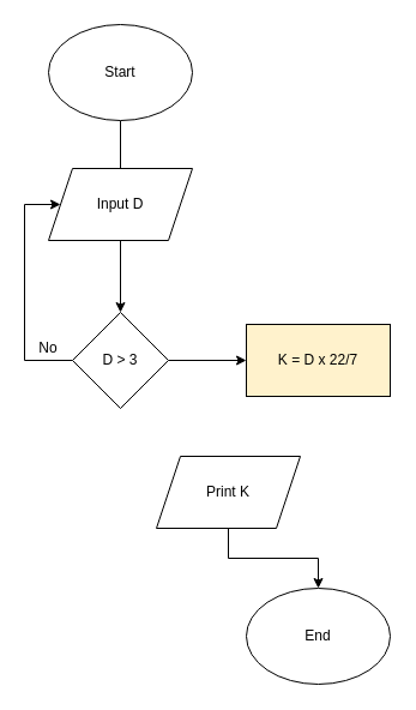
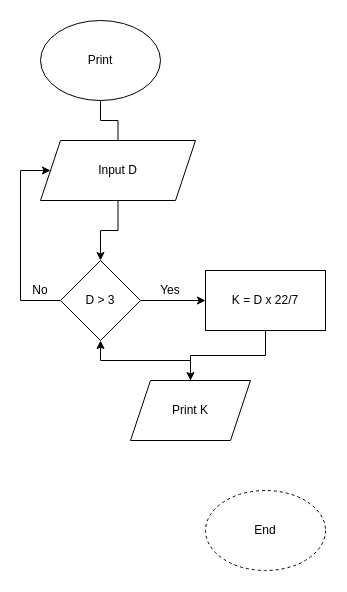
- <mxCell id="3" value="Start" style="ellipse;whiteSpace=wrap;html=1;" parent="1" vertex="1"><mxGeometry x="40" y="20" width="120" height="80" as="geometry" /></mxCell>
+ <mxCell id="3" value="Print" style="ellipse;whiteSpace=wrap;html=1;" parent="1" vertex="1"><mxGeometry x="40" y="20" width="120" height="80" as="geometry" /></mxCell>
- <mxCell id="12" value="Input D" style="shape=parallelogram;perimeter=parallelogramPerimeter;whiteSpace=wrap;html=1;fixedSize=1;" parent="1" vertex="1"><mxGeometry x="40" y="140" width="120" height="60" as="geometry" /></mxCell>
+ <mxCell id="12" value="Input D" style="shape=parallelogram;perimeter=parallelogramPerimeter;whiteSpace=wrap;html=1;fixedSize=1;" parent="1" vertex="1"><mxGeometry x="40" y="140" width="155" height="60" as="geometry" /></mxCell>
+ <mxCell id="10" value="Yes" style="text;html=1;strokeColor=none;fillColor=none;align=center;verticalAlign=middle;whiteSpace=wrap;rounded=0;" parent="1" vertex="1"><mxGeometry x="150" y="280" width="40" height="20" as="geometry" /></mxCell>
- <mxCell id="8" value="K = D x 22/7" style="rounded=0;whiteSpace=wrap;html=1;fillColor=#fff2cc;" parent="1" vertex="1"><mxGeometry x="205" y="270" width="120" height="60" as="geometry" /></mxCell>
+ <mxCell id="8" value="K = D x 22/7" style="rounded=0;whiteSpace=wrap;html=1;" parent="1" vertex="1"><mxGeometry x="205" y="270" width="120" height="60" as="geometry" /></mxCell>
+ <mxCell id="7" style="edgeStyle=orthogonalEdgeStyle;rounded=0;orthogonalLoop=1;jettySize=auto;html=1;entryX=0.5;entryY=0;entryDx=0;entryDy=0;" parent="1" source="8" target="14" edge="1"><mxGeometry relative="1" as="geometry" /></mxCell>
- <mxCell id="13" style="edgeStyle=orthogonalEdgeStyle;rounded=0;orthogonalLoop=1;jettySize=auto;html=1;entryX=0.5;entryY=0;entryDx=0;entryDy=0;" parent="1" source="14" target="15" edge="1"><mxGeometry relative="1" as="geometry" /></mxCell>
+ <mxCell id="13" style="edgeStyle=orthogonalEdgeStyle;rounded=0;orthogonalLoop=1;jettySize=auto;html=1;" parent="1" source="14" target="6" edge="1"><mxGeometry relative="1" as="geometry" /></mxCell>
- <mxCell id="15" value="End" style="ellipse;whiteSpace=wrap;html=1;" parent="1" vertex="1"><mxGeometry x="205" y="490" width="120" height="80" as="geometry" /></mxCell>
+ <mxCell id="15" value="End" style="ellipse;whiteSpace=wrap;html=1;dashed=1;" parent="1" vertex="1"><mxGeometry x="205" y="490" width="120" height="80" as="geometry" /></mxCell>
